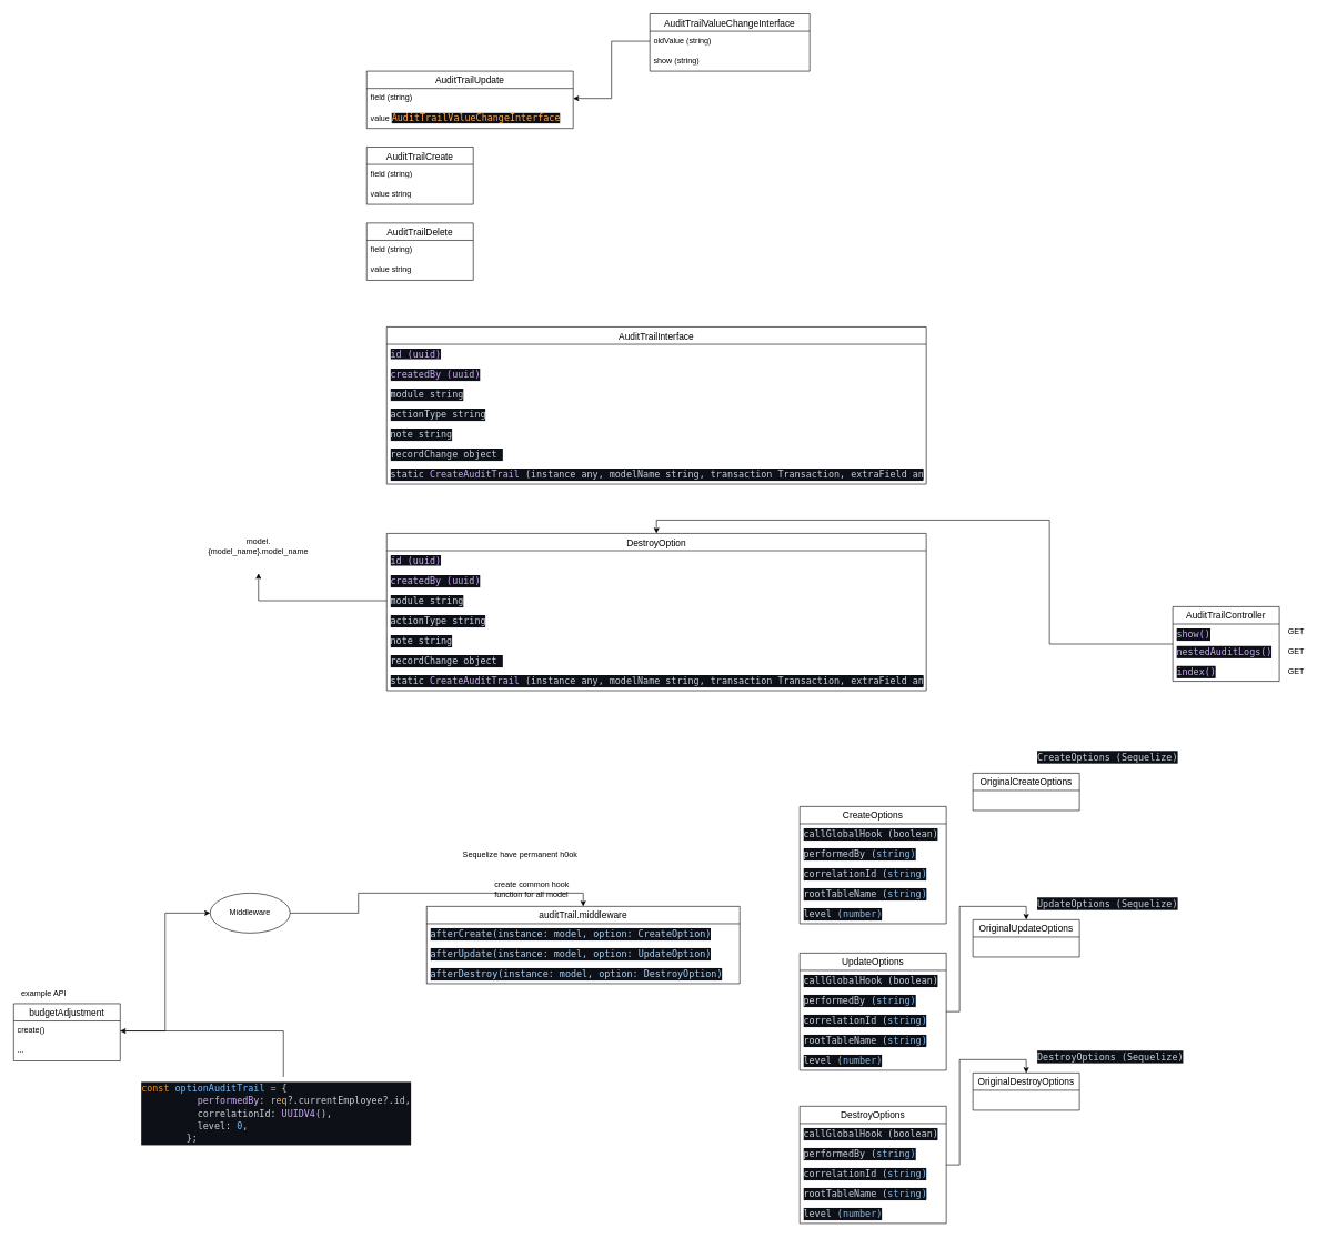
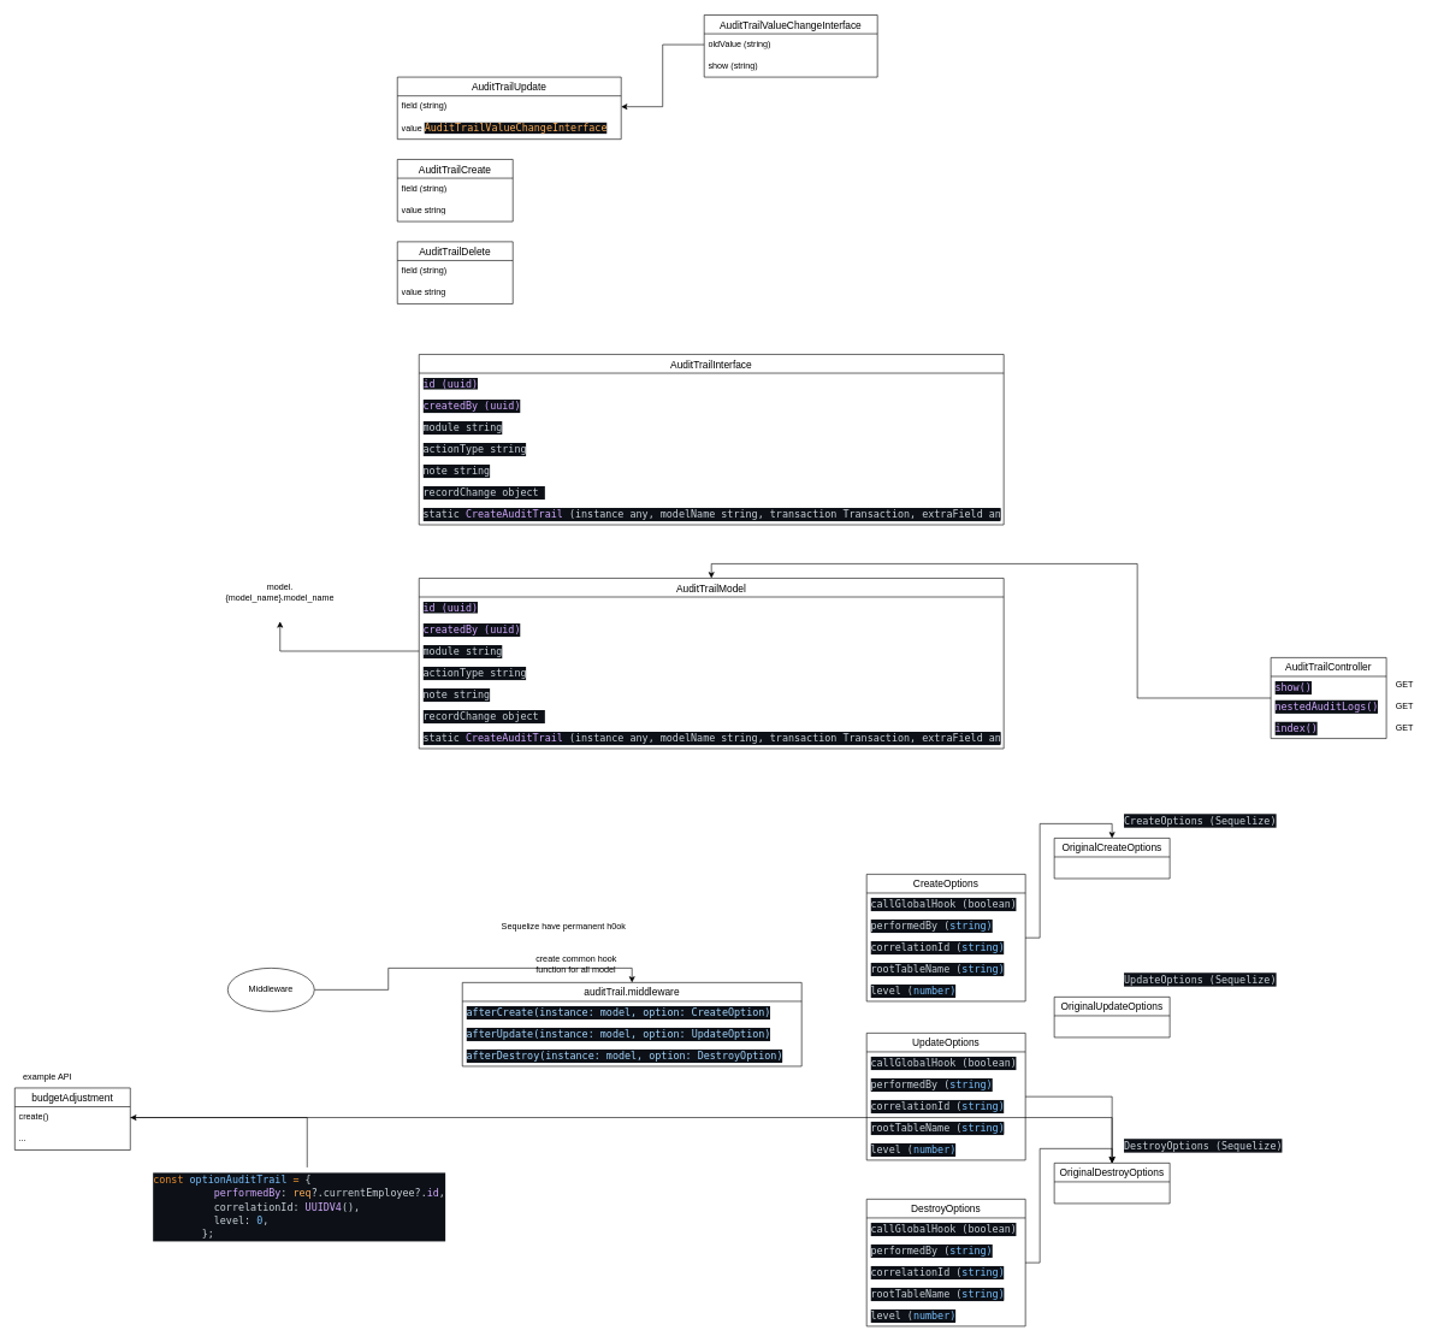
- <mxCell id="2" value="DestroyOption" style="swimlane;fontStyle=0;childLayout=stackLayout;horizontal=1;startSize=26;horizontalStack=0;resizeParent=1;resizeParentMax=0;resizeLast=0;collapsible=1;marginBottom=0;align=center;fontSize=14;" vertex="1" parent="1"><mxGeometry x="580" y="800" width="810" height="236" as="geometry" /></mxCell>
+ <mxCell id="2" value="AuditTrailModel" style="swimlane;fontStyle=0;childLayout=stackLayout;horizontal=1;startSize=26;horizontalStack=0;resizeParent=1;resizeParentMax=0;resizeLast=0;collapsible=1;marginBottom=0;align=center;fontSize=14;" vertex="1" parent="1"><mxGeometry x="580" y="800" width="810" height="236" as="geometry" /></mxCell>
+ <mxCell id="58" style="edgeStyle=orthogonalEdgeStyle;rounded=0;orthogonalLoop=1;jettySize=auto;html=1;entryX=0.5;entryY=0;entryDx=0;entryDy=0;" edge="1" parent="1" source="59" target="65"><mxGeometry relative="1" as="geometry"><mxPoint x="1300" y="1210" as="targetPoint" /></mxGeometry></mxCell>
- <mxCell id="67" style="edgeStyle=orthogonalEdgeStyle;rounded=0;orthogonalLoop=1;jettySize=auto;html=1;entryX=0.5;entryY=0;entryDx=0;entryDy=0;" edge="1" source="68" target="74" parent="1"><mxGeometry relative="1" as="geometry"><mxPoint x="1300" y="1430" as="targetPoint" /></mxGeometry></mxCell>
+ <mxCell id="67" style="edgeStyle=orthogonalEdgeStyle;rounded=0;orthogonalLoop=1;jettySize=auto;html=1;" edge="1" source="68" target="83" parent="1"><mxGeometry relative="1" as="geometry"><mxPoint x="1300" y="1430" as="targetPoint" /></mxGeometry></mxCell>
- <mxCell id="52" style="edgeStyle=orthogonalEdgeStyle;rounded=0;orthogonalLoop=1;jettySize=auto;html=1;entryX=0;entryY=0.5;entryDx=0;entryDy=0;" edge="1" parent="1" source="31" target="51"><mxGeometry relative="1" as="geometry" /></mxCell>
+ <mxCell id="52" style="edgeStyle=orthogonalEdgeStyle;rounded=0;orthogonalLoop=1;jettySize=auto;html=1;" edge="1" parent="1" source="31" target="83"><mxGeometry relative="1" as="geometry" /></mxCell>
